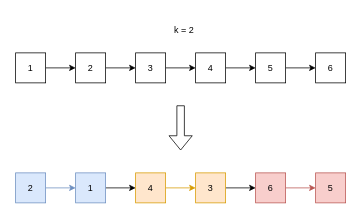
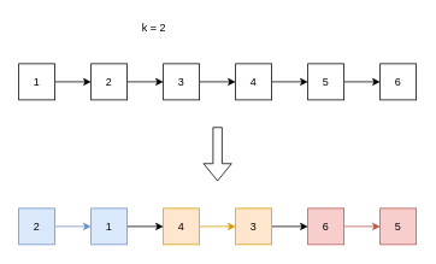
- <mxCell id="13" value="k = 2" style="text;html=1;strokeColor=none;fillColor=none;align=center;verticalAlign=middle;whiteSpace=wrap;rounded=0;" vertex="1" parent="1"><mxGeometry x="225" y="30" width="40" height="20" as="geometry" /></mxCell>
+ <mxCell id="13" value="k = 2" style="text;html=1;strokeColor=none;fillColor=none;align=center;verticalAlign=middle;whiteSpace=wrap;rounded=0;" vertex="1" parent="1"><mxGeometry x="150" y="20" width="40" height="20" as="geometry" /></mxCell>
